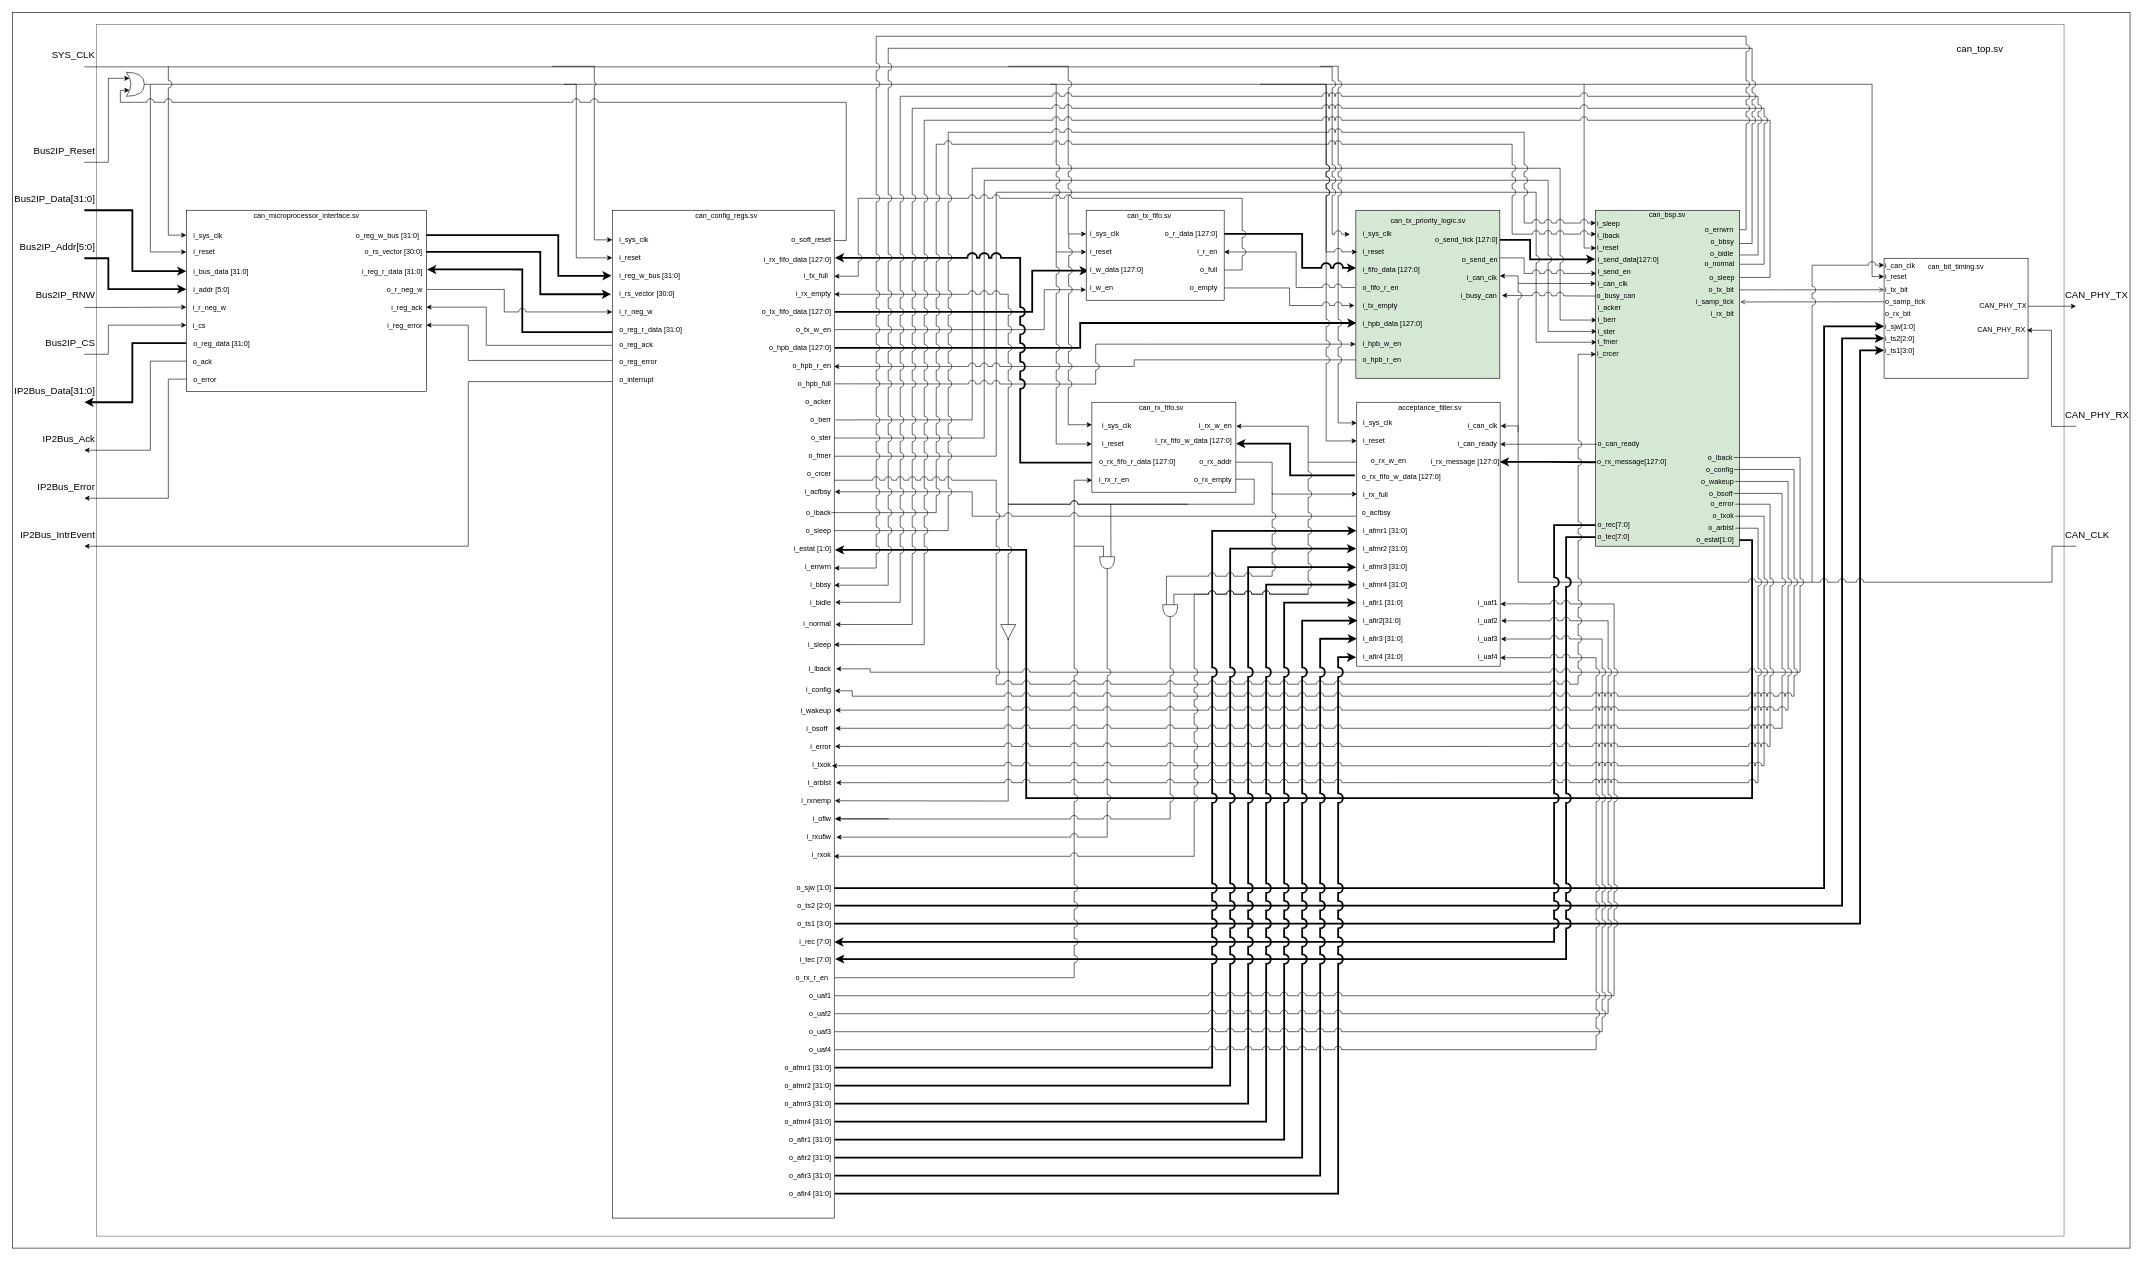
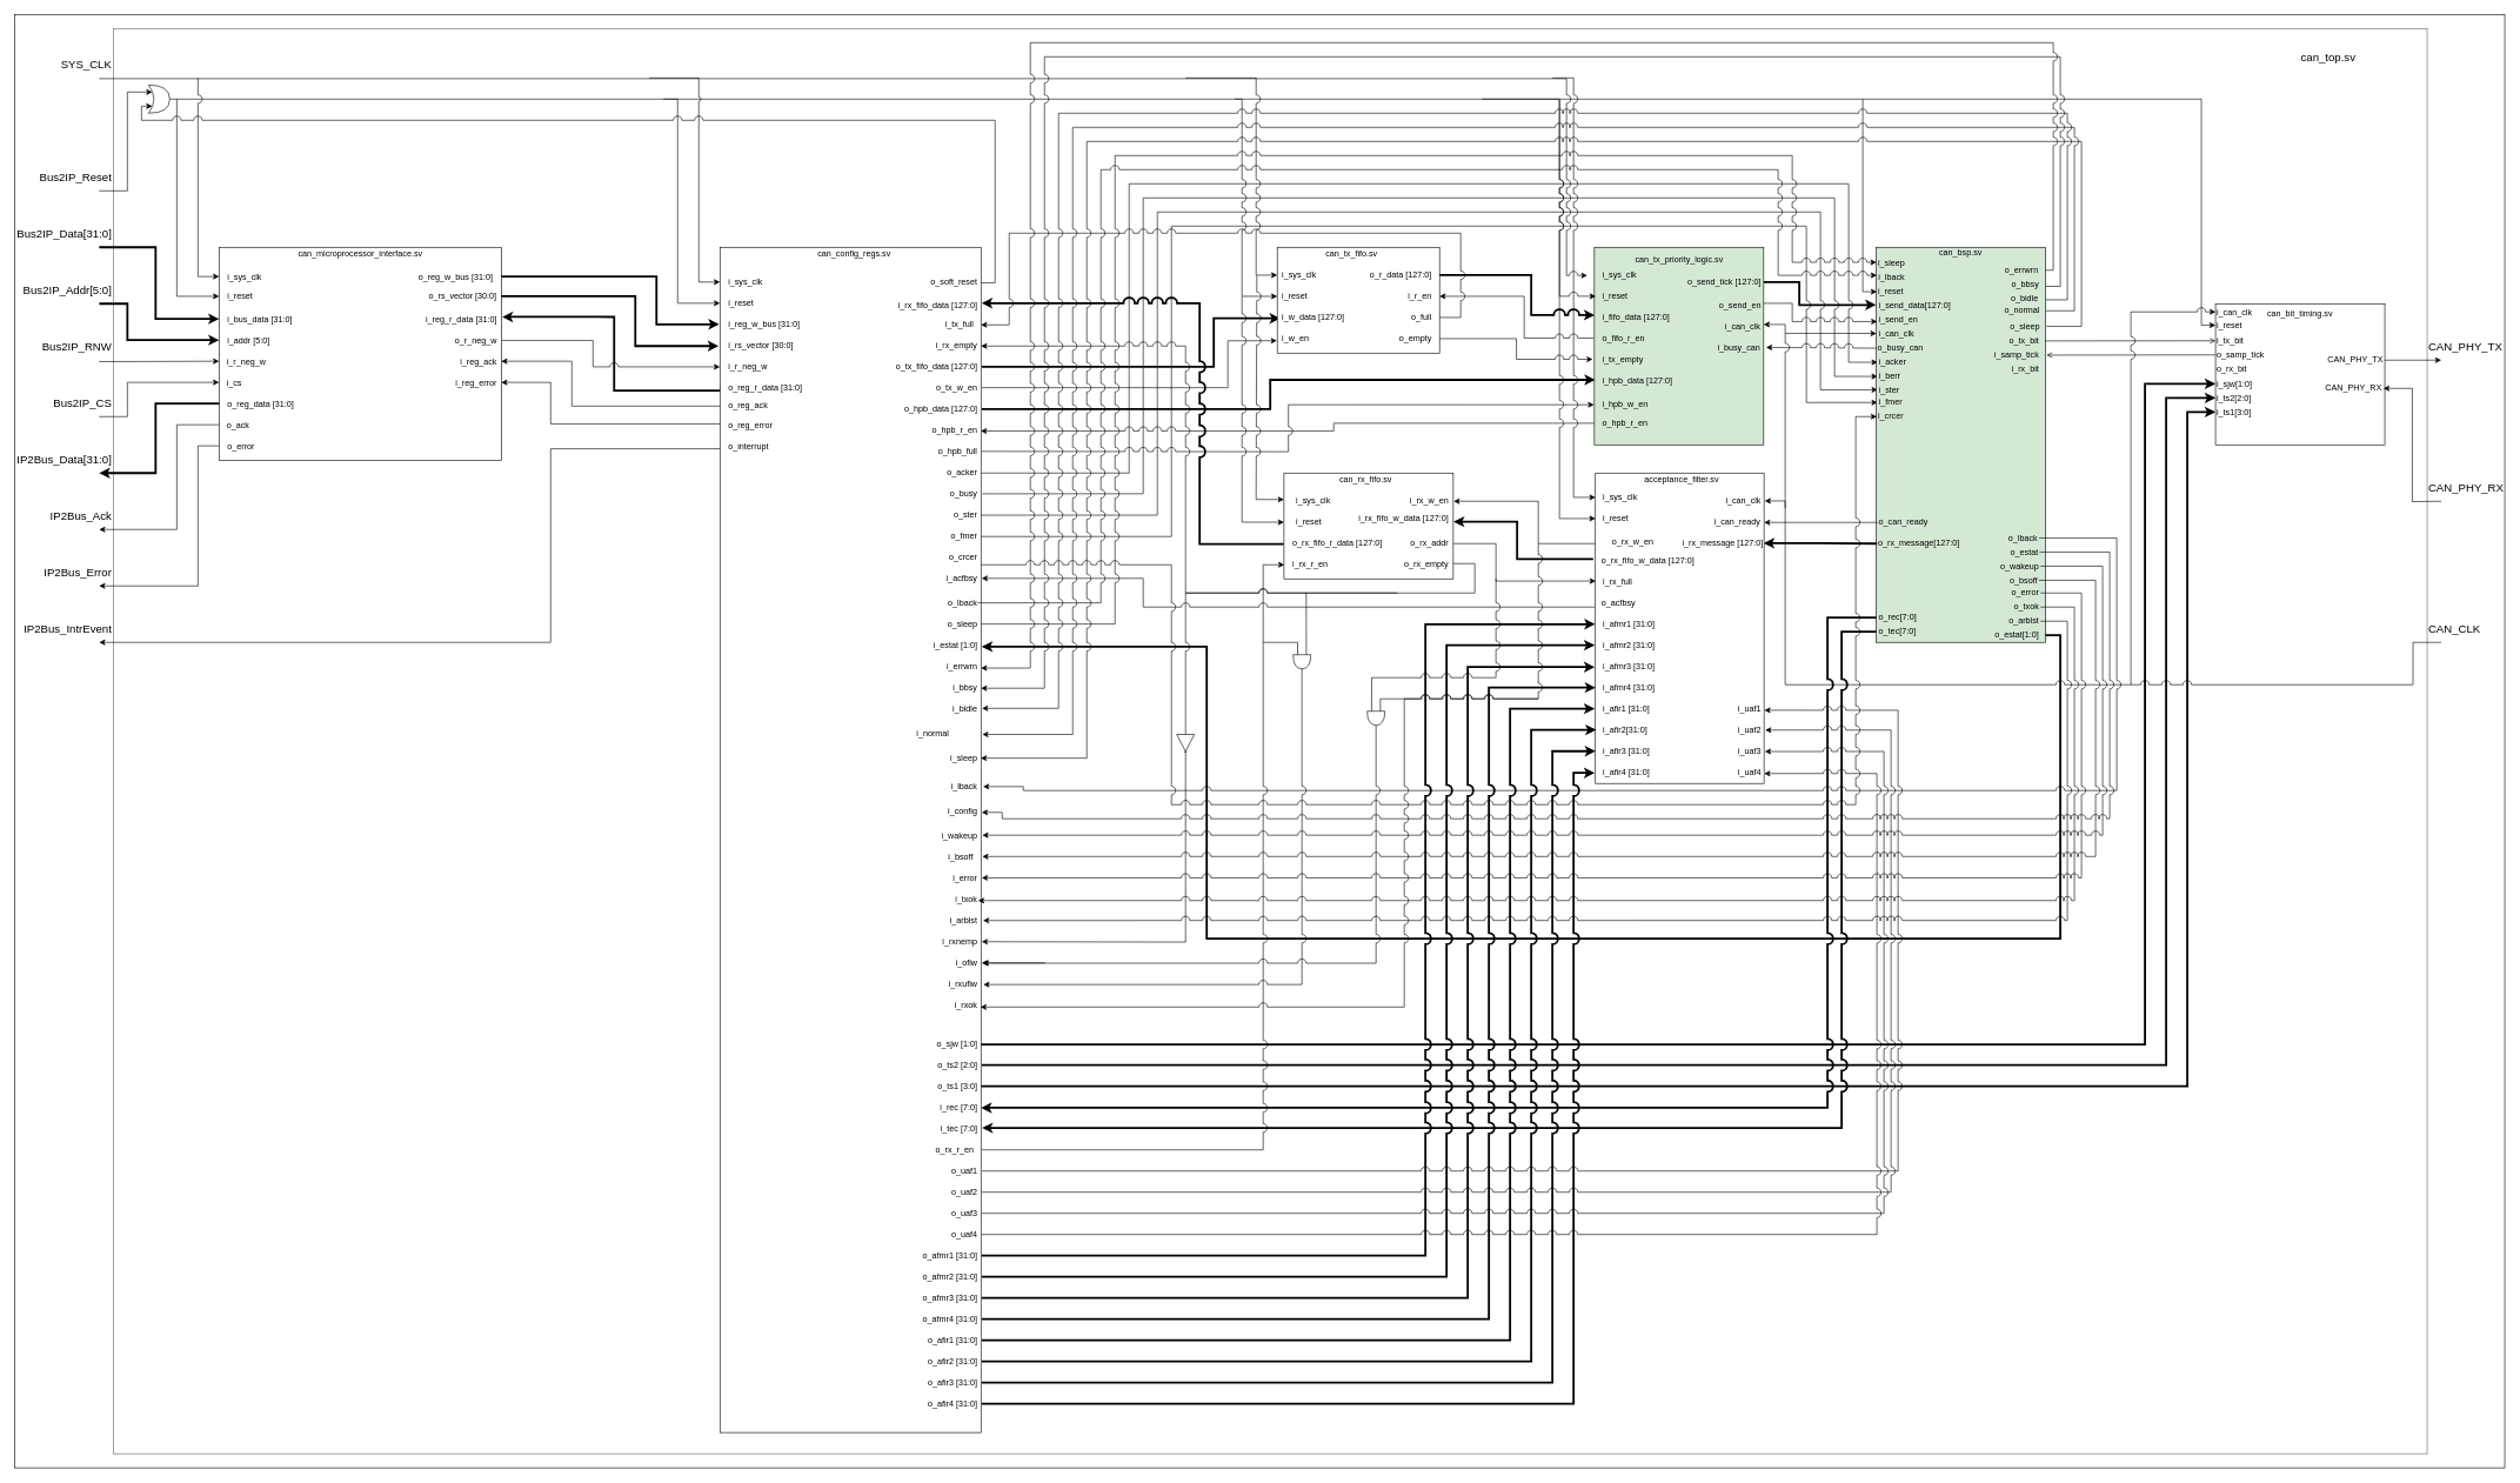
+ <mxCell id="15" value="" style="endArrow=classic;html=1;rounded=0;jumpStyle=arc;jumpSize=12;edgeStyle=orthogonalEdgeStyle;exitX=1.067;exitY=0.5;exitDx=0;exitDy=0;exitPerimeter=0;entryX=0;entryY=0.5;entryDx=0;entryDy=0;" edge="1" parent="1" source="194" target="39"><mxGeometry width="50" height="50" relative="1" as="geometry"><mxPoint x="3100" y="430" as="sourcePoint" /><mxPoint x="3140" y="430" as="targetPoint" /><Array as="points"><mxPoint x="1600" y="670" /><mxPoint x="1600" y="260" /><mxPoint x="2620" y="260" /><mxPoint x="2620" y="513" /></Array></mxGeometry></mxCell>
- <mxCell id="195" value="&lt;div align=&quot;right&quot;&gt;o_berr&lt;/div&gt;" style="text;html=1;align=right;verticalAlign=middle;resizable=0;points=[];autosize=1;" vertex="1" parent="1"><mxGeometry x="1336" y="690" width="50" height="20" as="geometry" /></mxCell>
+ <mxCell id="195" value="&lt;div align=&quot;right&quot;&gt;o_busy&lt;/div&gt;" style="text;html=1;align=right;verticalAlign=middle;resizable=0;points=[];autosize=1;" vertex="1" parent="1"><mxGeometry x="1336" y="690" width="50" height="20" as="geometry" /></mxCell>
- <mxCell id="59" value="o_config" style="text;html=1;strokeColor=none;fillColor=none;align=right;verticalAlign=middle;whiteSpace=wrap;rounded=0;" vertex="1" parent="1"><mxGeometry x="2850.5" y="772" width="40" height="20" as="geometry" /></mxCell>
+ <mxCell id="59" value="o_estat" style="text;html=1;strokeColor=none;fillColor=none;align=right;verticalAlign=middle;whiteSpace=wrap;rounded=0;" vertex="1" parent="1"><mxGeometry x="2850.5" y="772" width="40" height="20" as="geometry" /></mxCell>
- <mxCell id="205" value="&lt;div align=&quot;right&quot;&gt;i_normal&lt;/div&gt;" style="text;html=1;align=right;verticalAlign=middle;resizable=0;points=[];autosize=1;" vertex="1" parent="1"><mxGeometry x="1326" y="1030" width="60" height="20" as="geometry" /></mxCell>
+ <mxCell id="205" value="&lt;div align=&quot;right&quot;&gt;i_normal&lt;/div&gt;" style="text;html=1;align=right;verticalAlign=middle;resizable=0;points=[];autosize=1;" vertex="1" parent="1"><mxGeometry x="1286" y="1030" width="60" height="20" as="geometry" /></mxCell>
